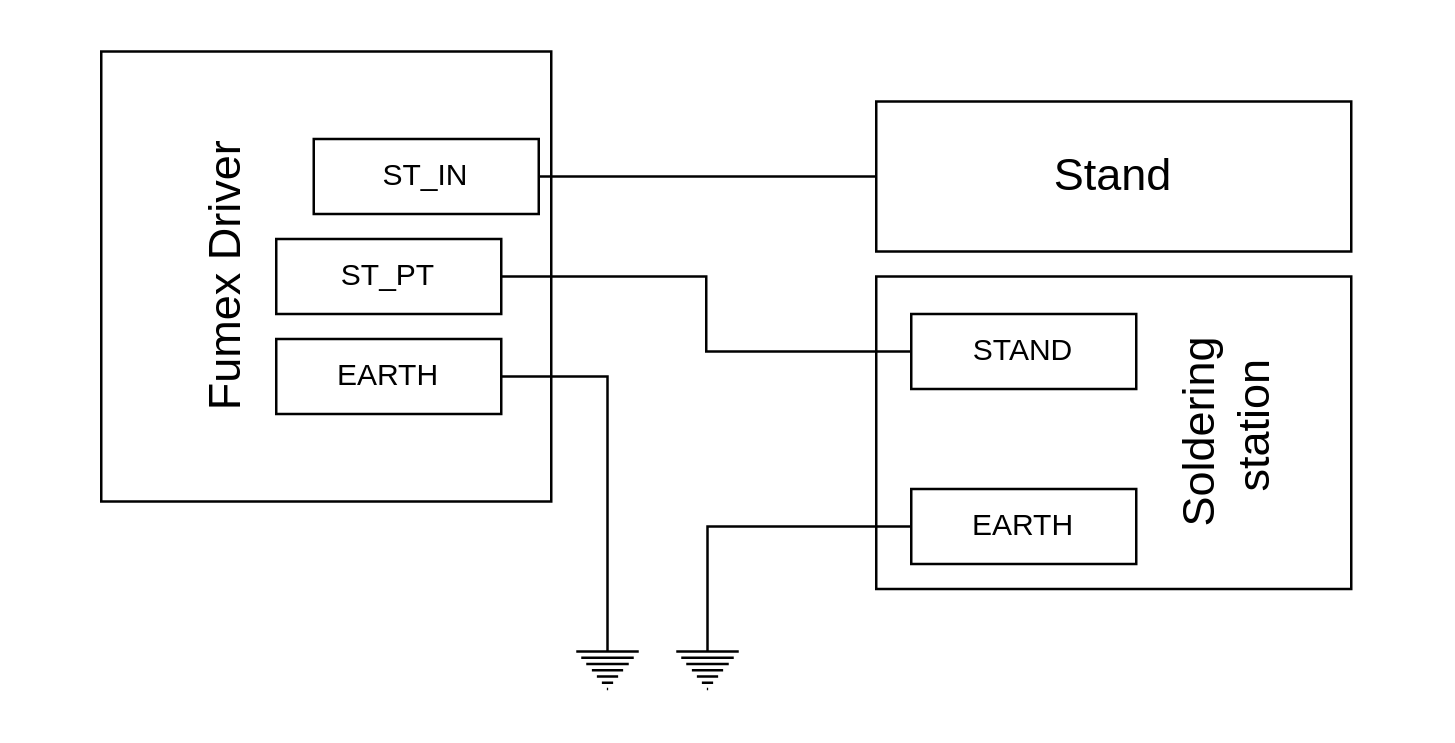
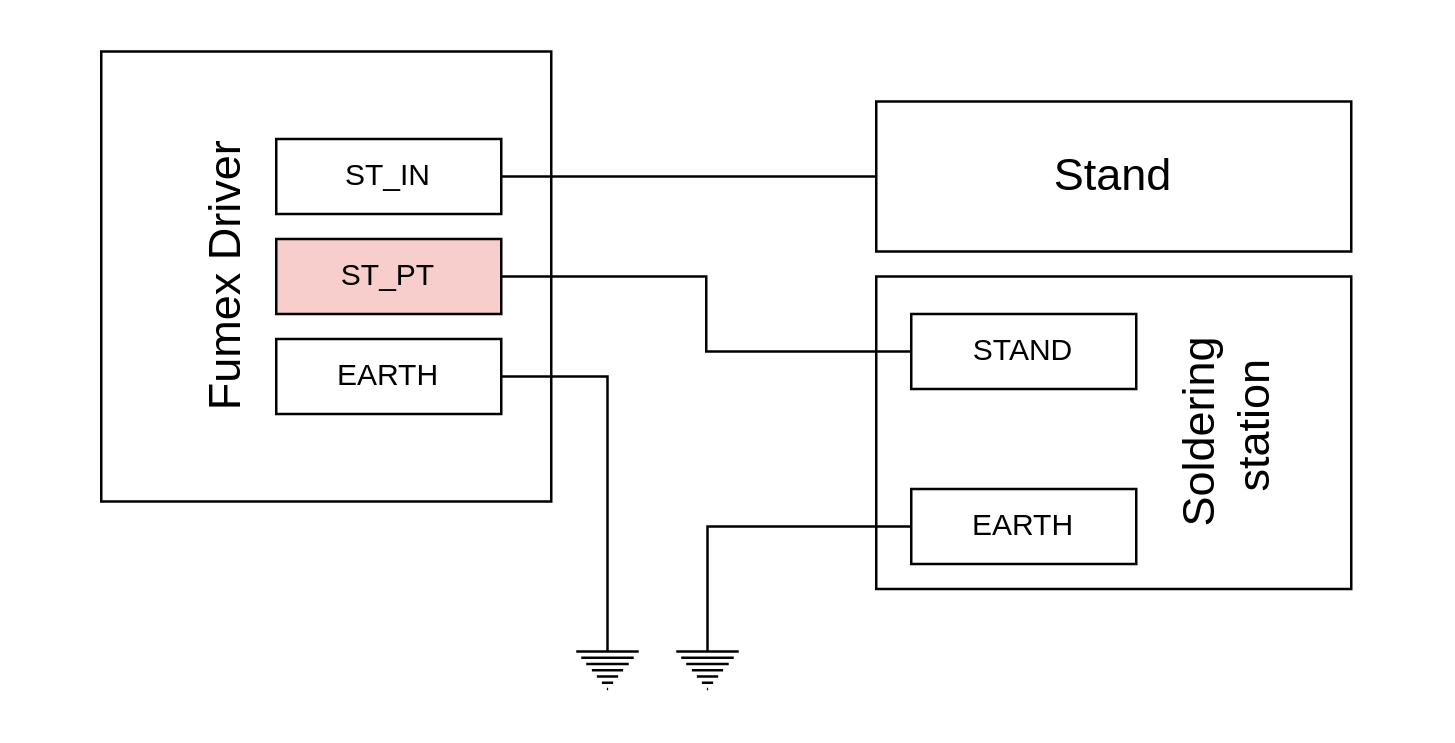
- <mxCell id="3" value="ST_IN" style="rounded=0;whiteSpace=wrap;html=1;" parent="1" vertex="1"><mxGeometry x="125" y="55" width="90" height="30" as="geometry" /></mxCell>
+ <mxCell id="3" value="ST_IN" style="rounded=0;whiteSpace=wrap;html=1;" parent="1" vertex="1"><mxGeometry x="110" y="55" width="90" height="30" as="geometry" /></mxCell>
- <mxCell id="4" value="ST_PT" style="rounded=0;whiteSpace=wrap;html=1;" parent="1" vertex="1"><mxGeometry x="110" y="95" width="90" height="30" as="geometry" /></mxCell>
+ <mxCell id="4" value="ST_PT" style="rounded=0;whiteSpace=wrap;html=1;fillColor=#f8cecc;" parent="1" vertex="1"><mxGeometry x="110" y="95" width="90" height="30" as="geometry" /></mxCell>
